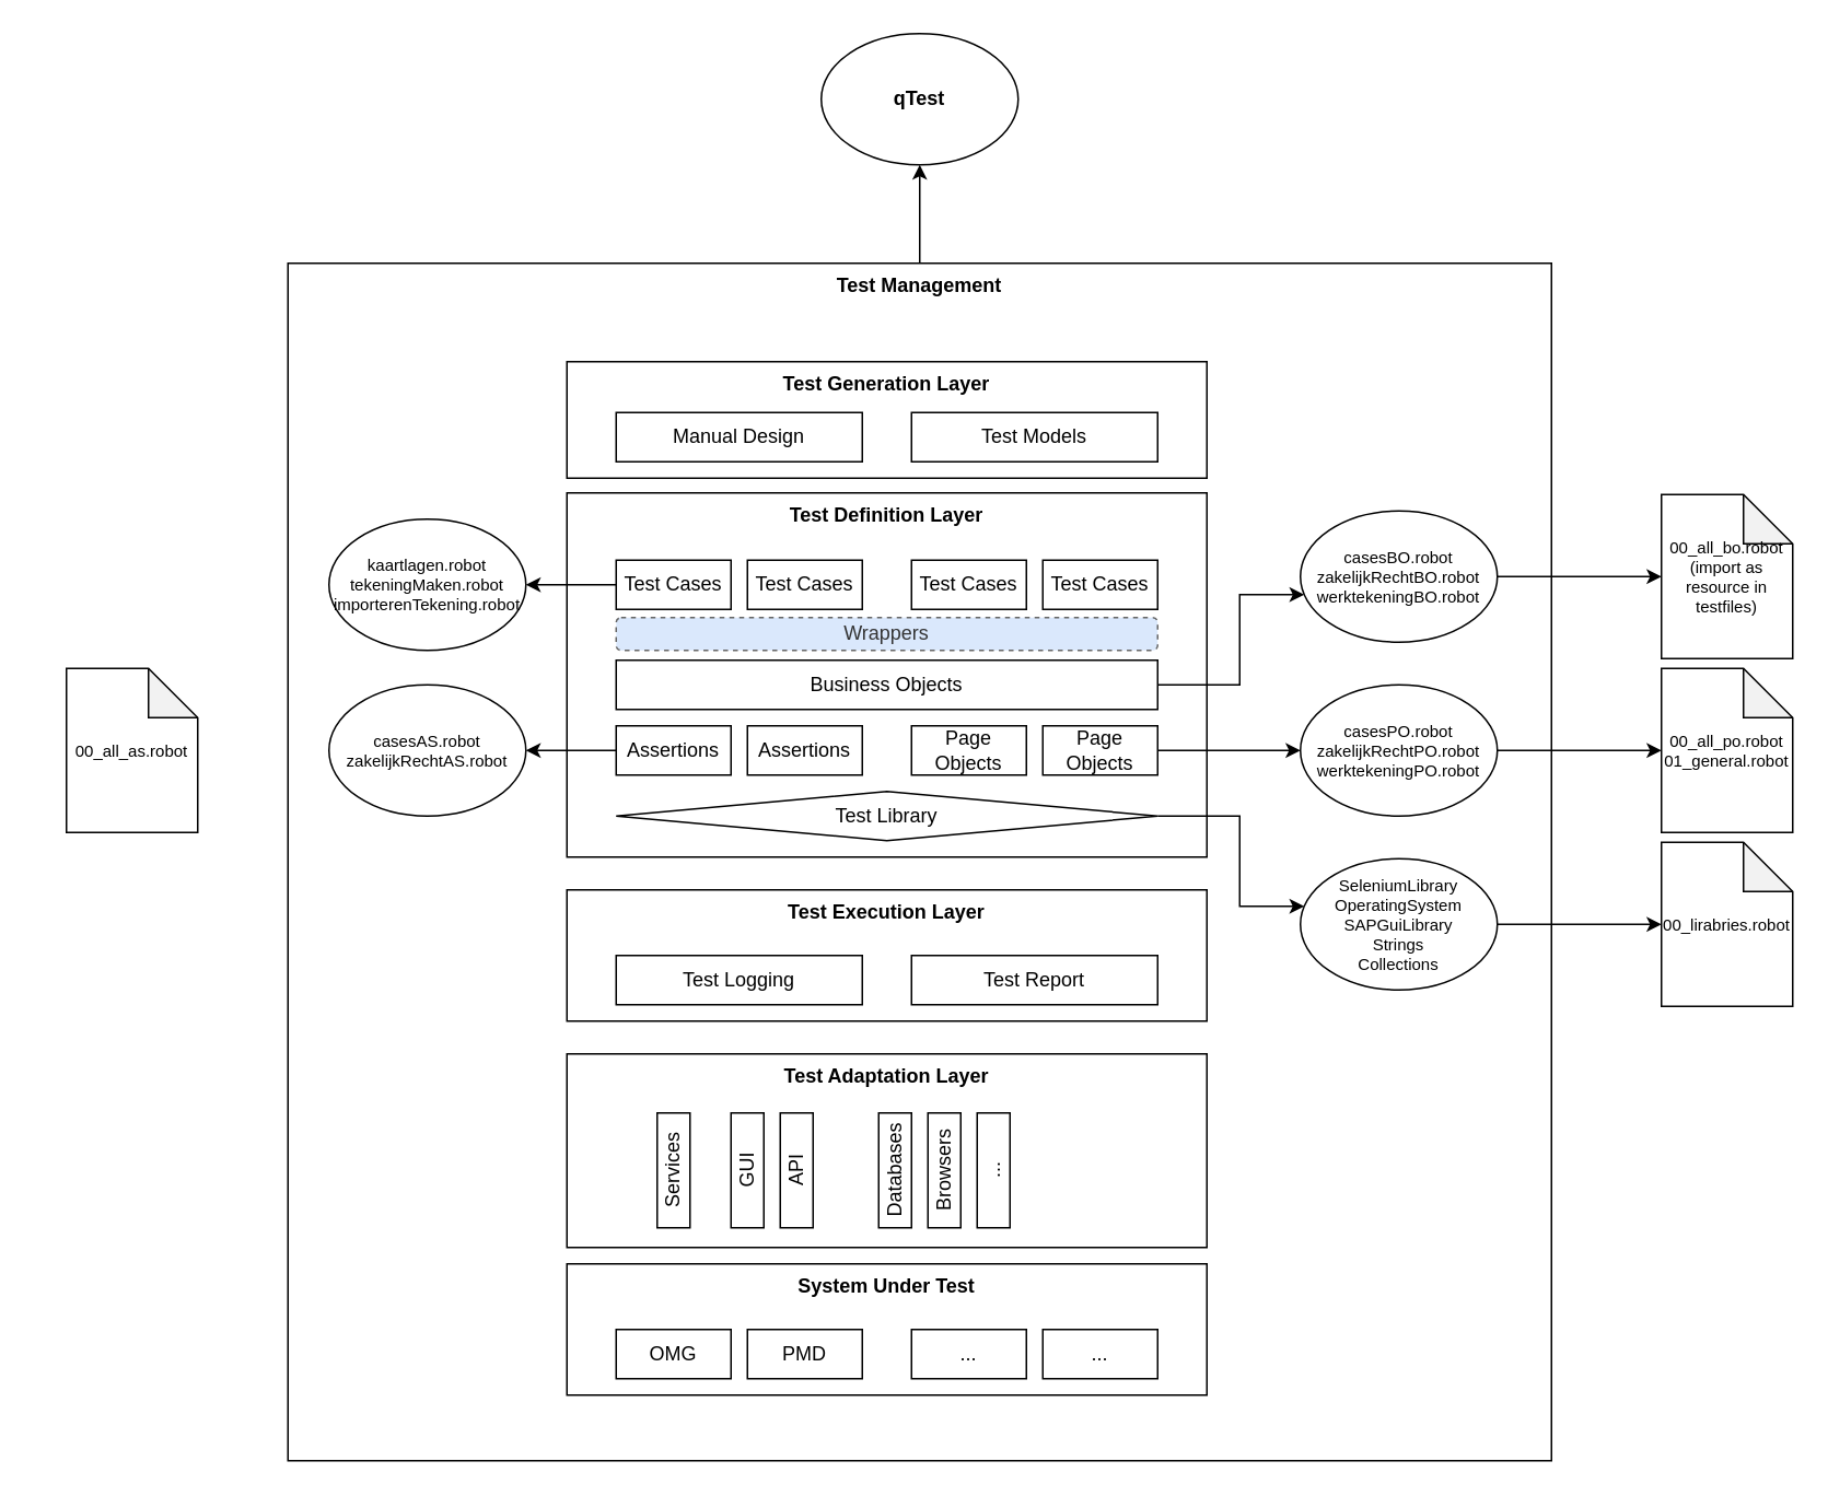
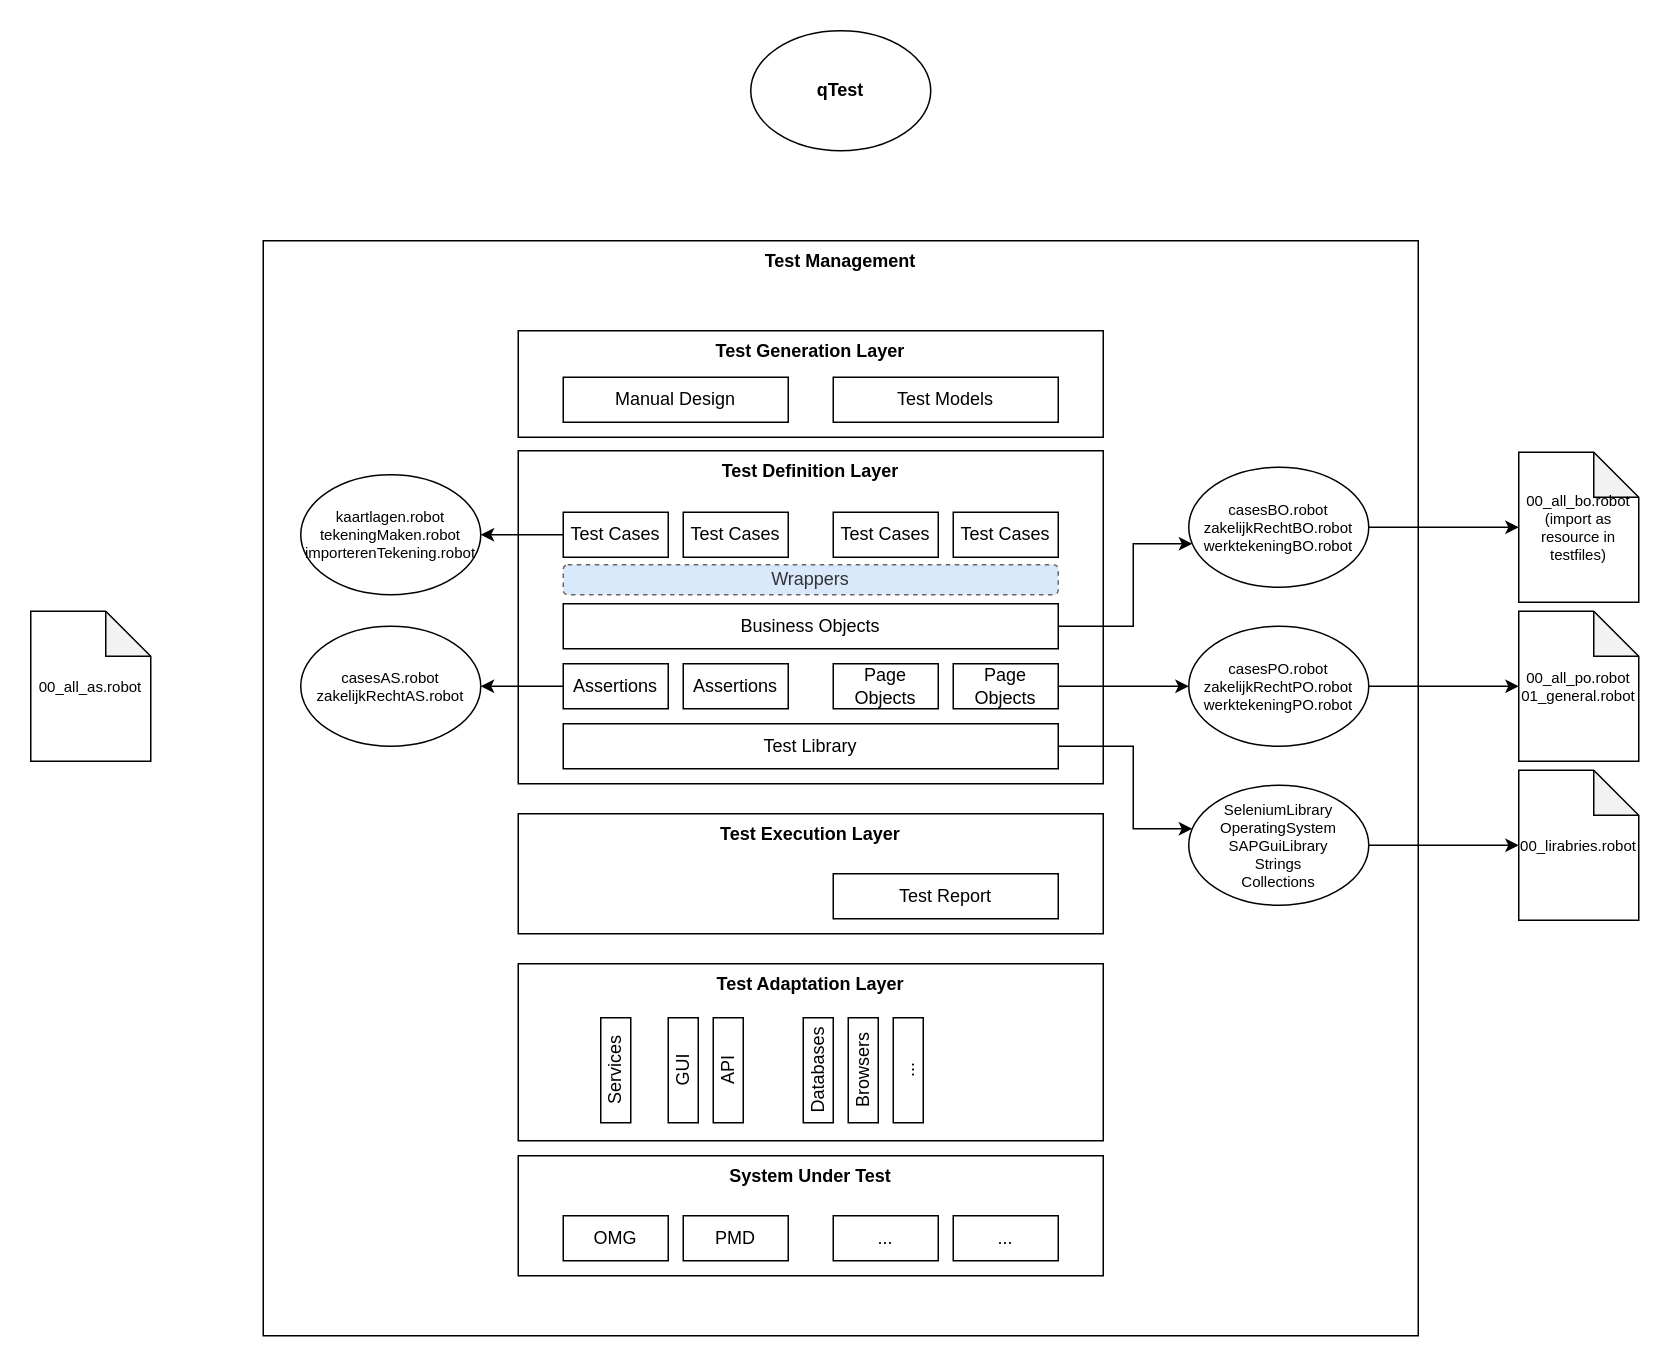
- <mxCell id="2" value="" style="edgeStyle=orthogonalEdgeStyle;rounded=0;orthogonalLoop=1;jettySize=auto;html=1;" edge="1" parent="1" source="3" target="46"><mxGeometry relative="1" as="geometry" /></mxCell>
- <mxCell id="51" value="00_all_as.robot" style="shape=note;whiteSpace=wrap;html=1;backgroundOutline=1;darkOpacity=0.05;rounded=0;fontSize=10;" vertex="1" parent="1"><mxGeometry x="40" y="407" width="80" height="100" as="geometry" /></mxCell>
+ <mxCell id="51" value="00_all_as.robot" style="shape=note;whiteSpace=wrap;html=1;backgroundOutline=1;darkOpacity=0.05;rounded=0;fontSize=10;" vertex="1" parent="1"><mxGeometry x="20" y="407" width="80" height="100" as="geometry" /></mxCell>
- <mxCell id="18" value="Test Library" style="rhombus;whiteSpace=wrap;html=1;" vertex="1" parent="1"><mxGeometry x="375" y="482" width="330" height="30" as="geometry" /></mxCell>
+ <mxCell id="18" value="Test Library" style="rounded=0;whiteSpace=wrap;html=1;" vertex="1" parent="1"><mxGeometry x="375" y="482" width="330" height="30" as="geometry" /></mxCell>
- <mxCell id="10" value="Test Logging" style="rounded=0;whiteSpace=wrap;html=1;" vertex="1" parent="1"><mxGeometry x="375" y="582" width="150" height="30" as="geometry" /></mxCell>
